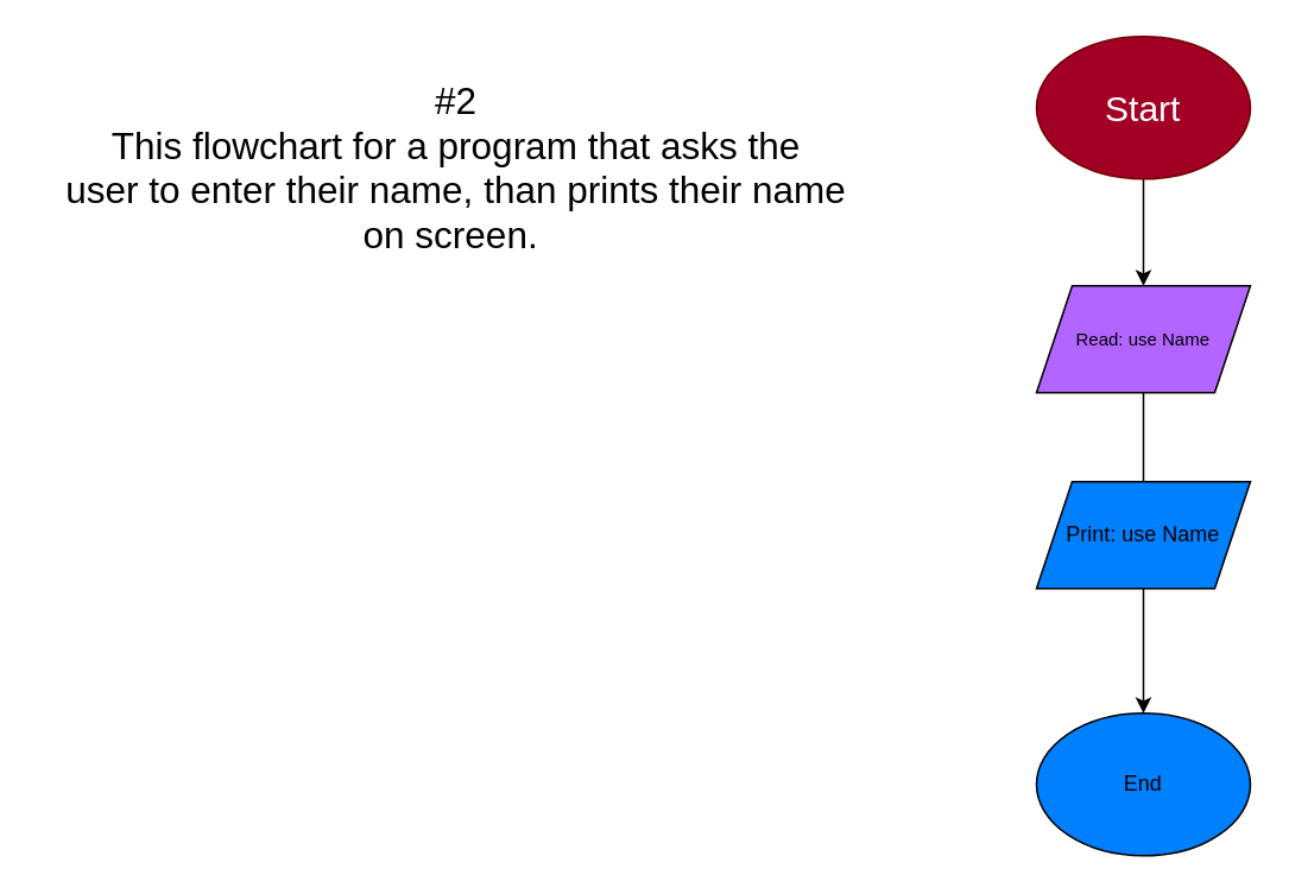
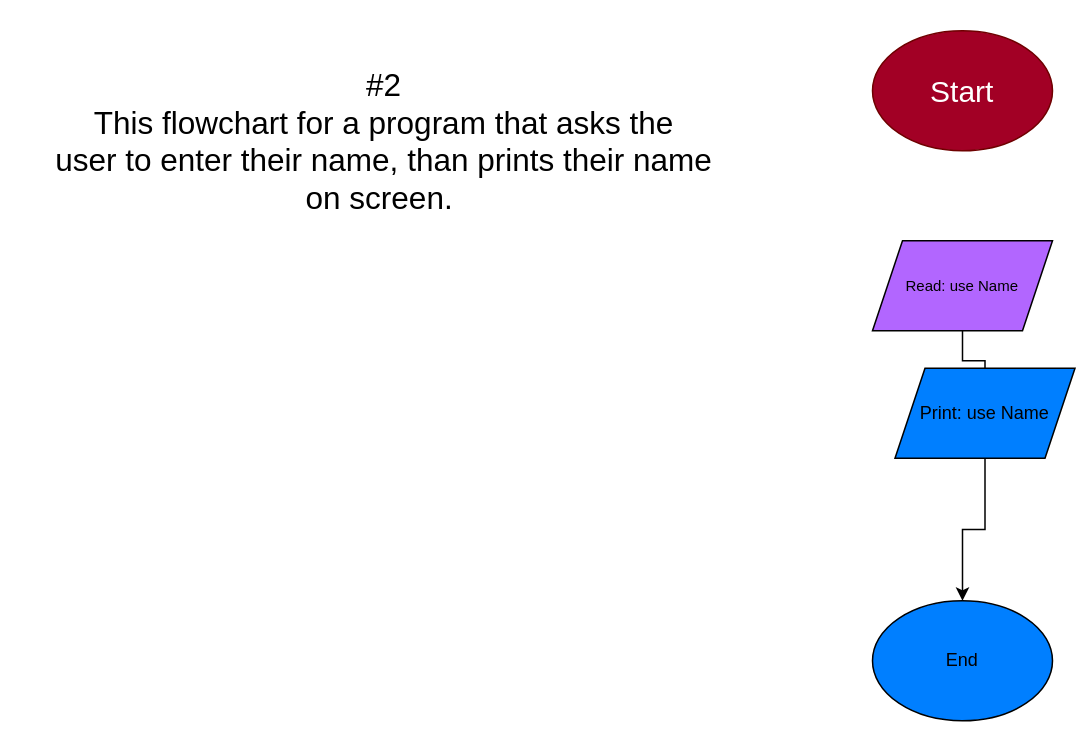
- <mxCell id="2" value="" style="edgeStyle=orthogonalEdgeStyle;rounded=0;orthogonalLoop=1;jettySize=auto;html=1;" parent="1" source="3" target="8" edge="1"><mxGeometry relative="1" as="geometry" /></mxCell>
- <mxCell id="6" value="Print: use Name" style="shape=parallelogram;perimeter=parallelogramPerimeter;whiteSpace=wrap;html=1;fixedSize=1;fillColor=#007FFF;" parent="1" vertex="1"><mxGeometry x="581" y="270" width="120" height="60" as="geometry" /></mxCell>
+ <mxCell id="6" value="Print: use Name" style="shape=parallelogram;perimeter=parallelogramPerimeter;whiteSpace=wrap;html=1;fixedSize=1;fillColor=#007FFF;" parent="1" vertex="1"><mxGeometry x="596" y="245" width="120" height="60" as="geometry" /></mxCell>
